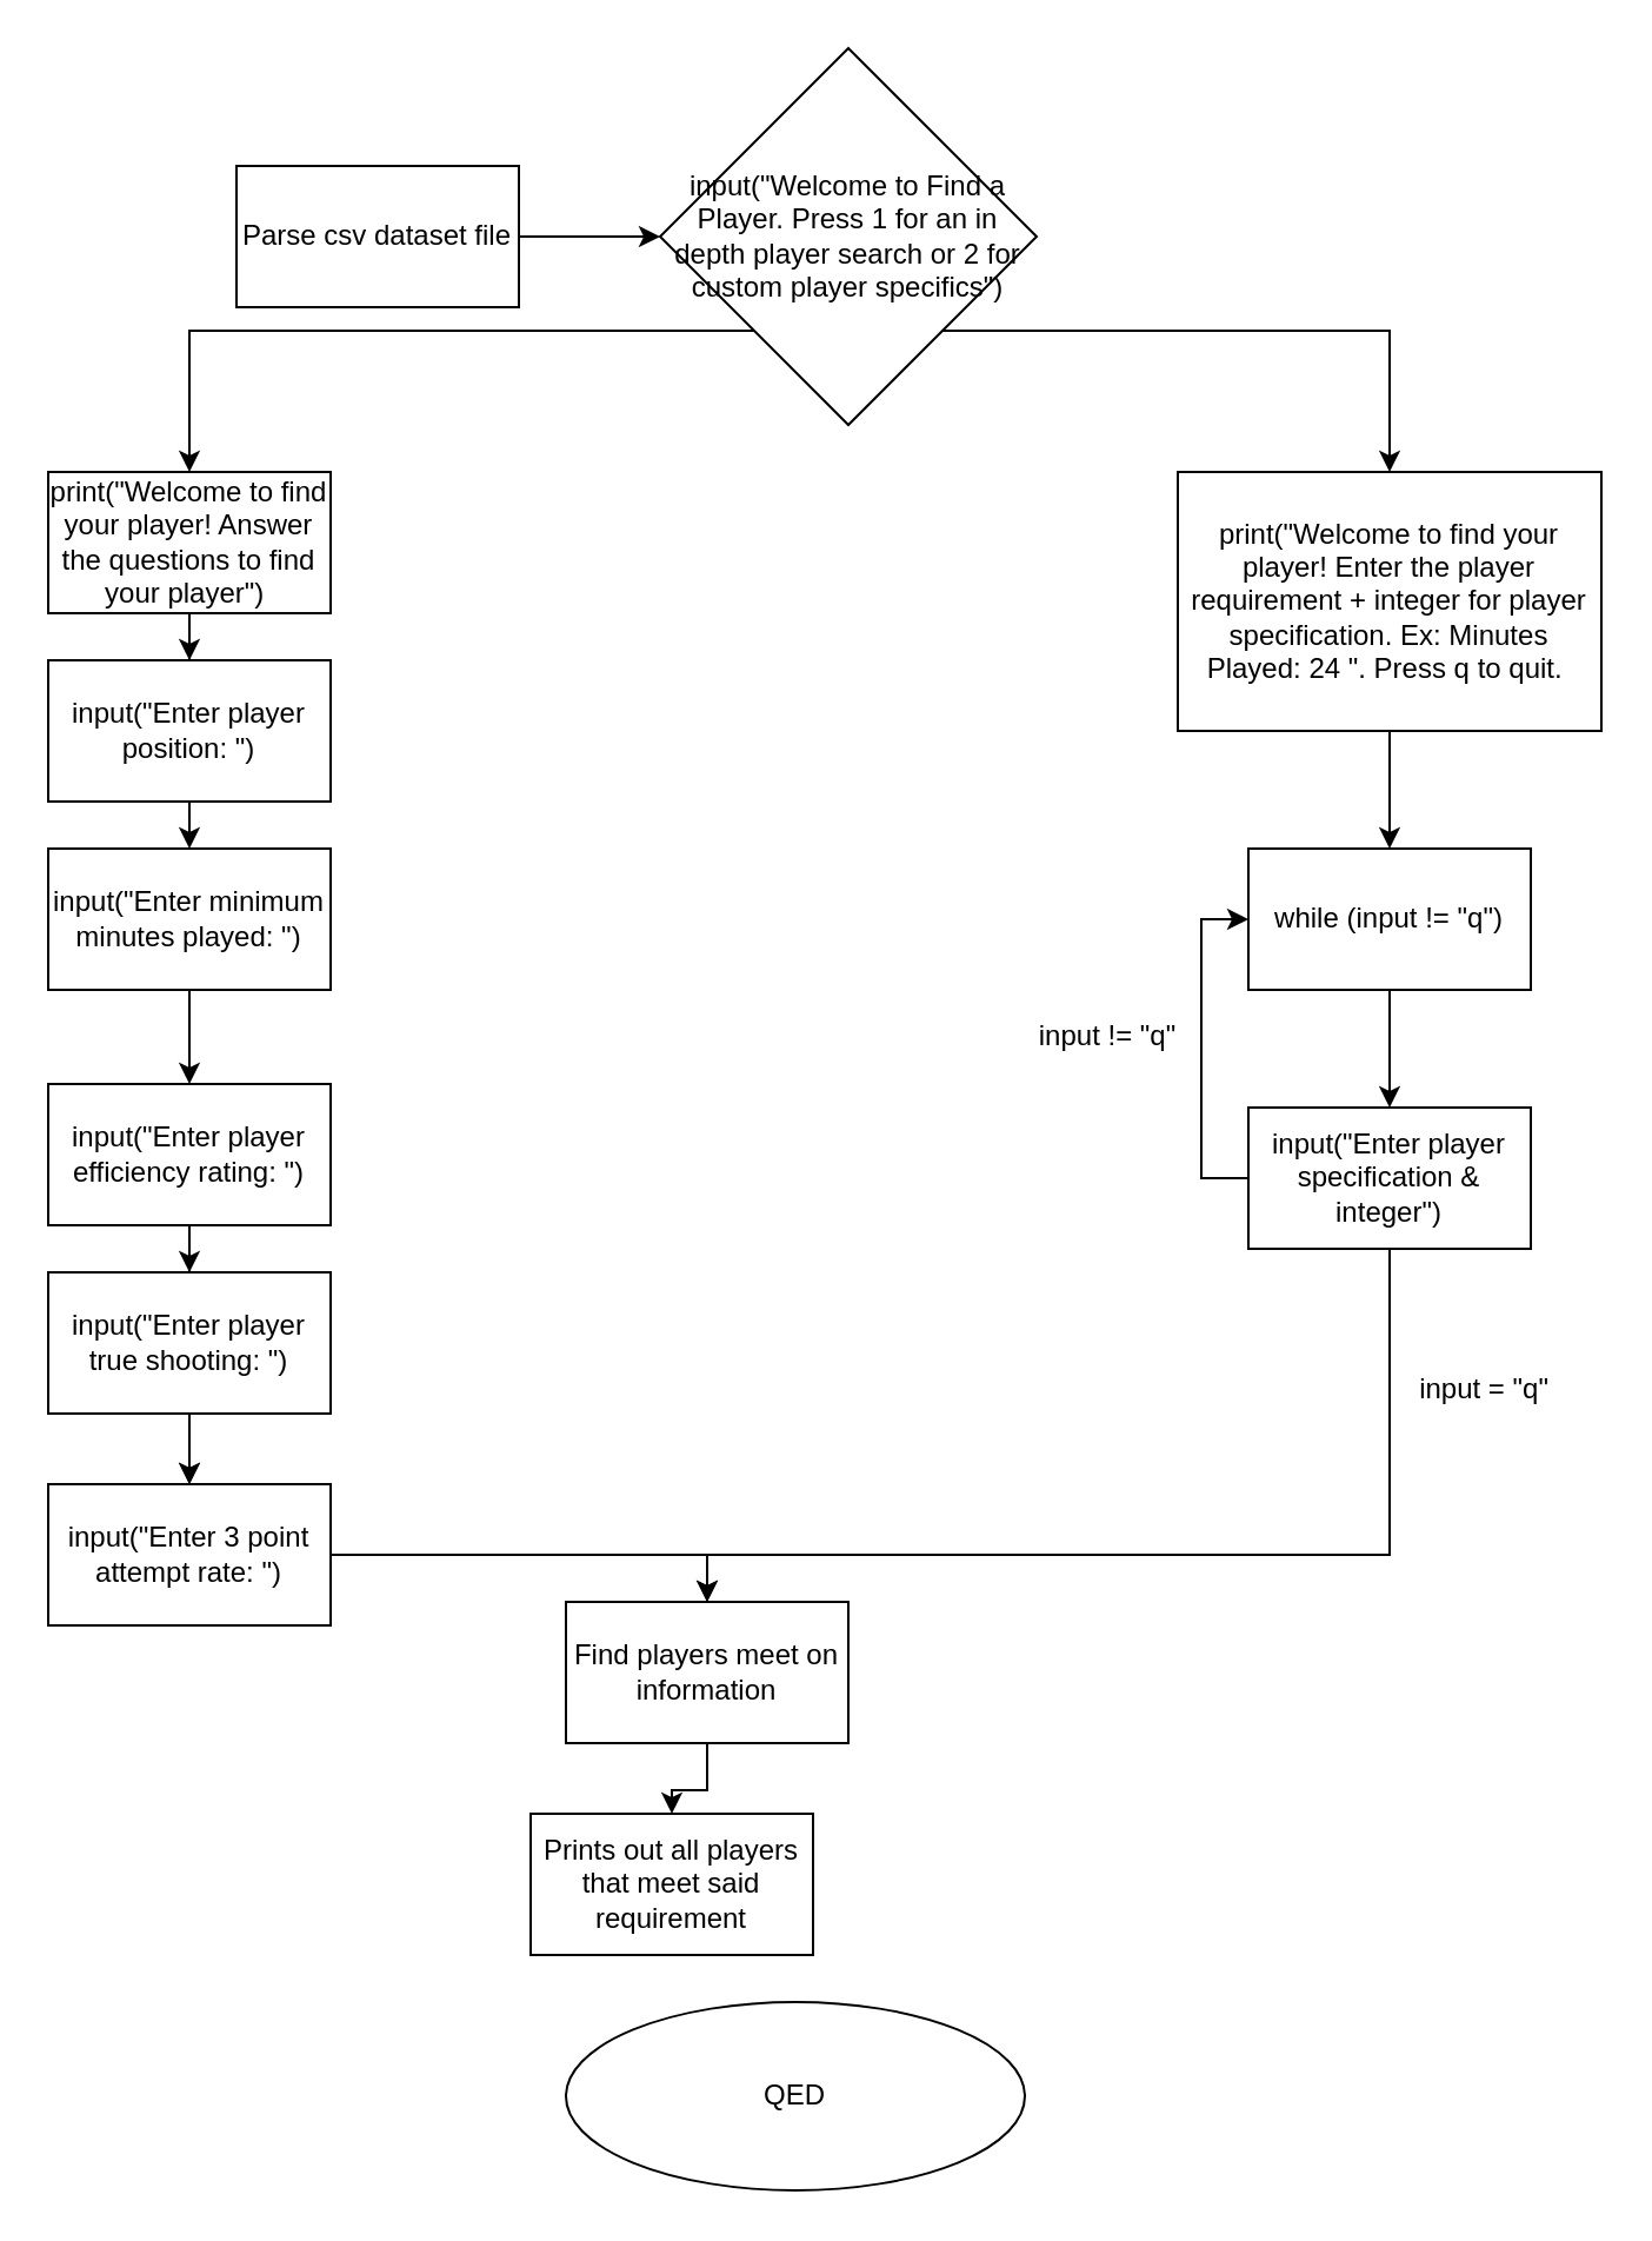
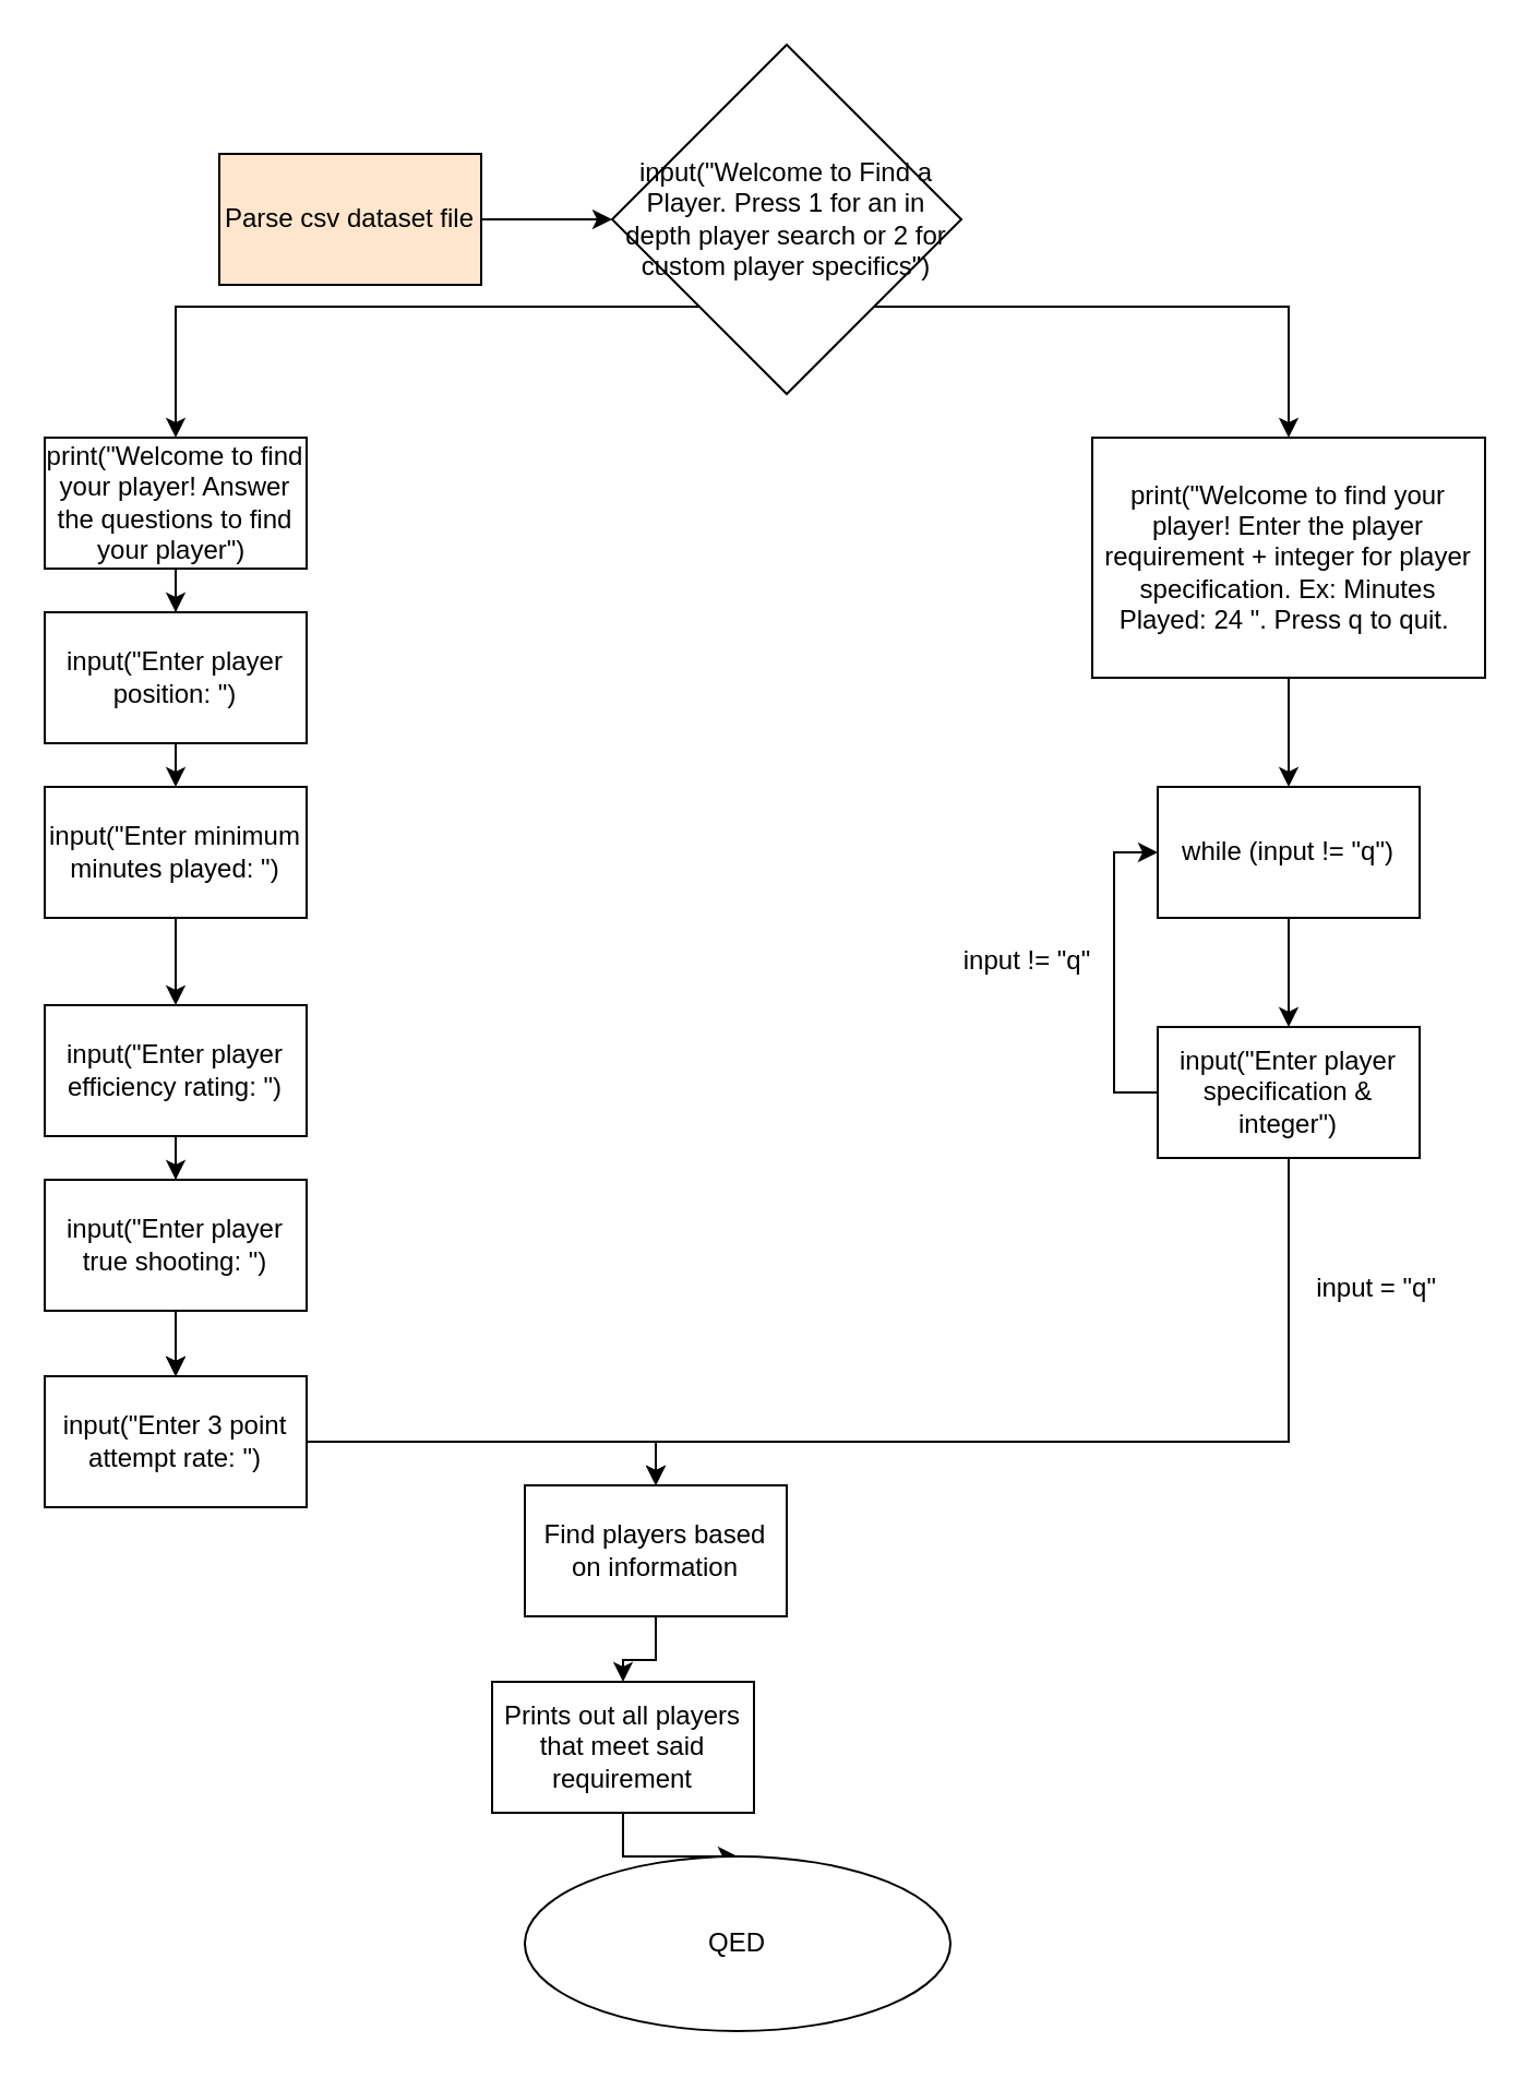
- <mxCell id="3" value="Parse csv dataset file" style="whiteSpace=wrap;html=1;" vertex="1" parent="1"><mxGeometry x="100" y="70" width="120" height="60" as="geometry" /></mxCell>
+ <mxCell id="3" value="Parse csv dataset file" style="whiteSpace=wrap;html=1;fillColor=#ffe6cc;" vertex="1" parent="1"><mxGeometry x="100" y="70" width="120" height="60" as="geometry" /></mxCell>
- <mxCell id="31" value="Find players meet on information" style="whiteSpace=wrap;html=1;" vertex="1" parent="1"><mxGeometry x="240" y="680" width="120" height="60" as="geometry" /></mxCell>
+ <mxCell id="31" value="Find players based on information" style="whiteSpace=wrap;html=1;" vertex="1" parent="1"><mxGeometry x="240" y="680" width="120" height="60" as="geometry" /></mxCell>
+ <mxCell id="20" style="edgeStyle=orthogonalEdgeStyle;rounded=0;orthogonalLoop=1;jettySize=auto;html=1;entryX=0.5;entryY=0;entryDx=0;entryDy=0;" edge="1" parent="1" source="21" target="22"><mxGeometry relative="1" as="geometry" /></mxCell>
